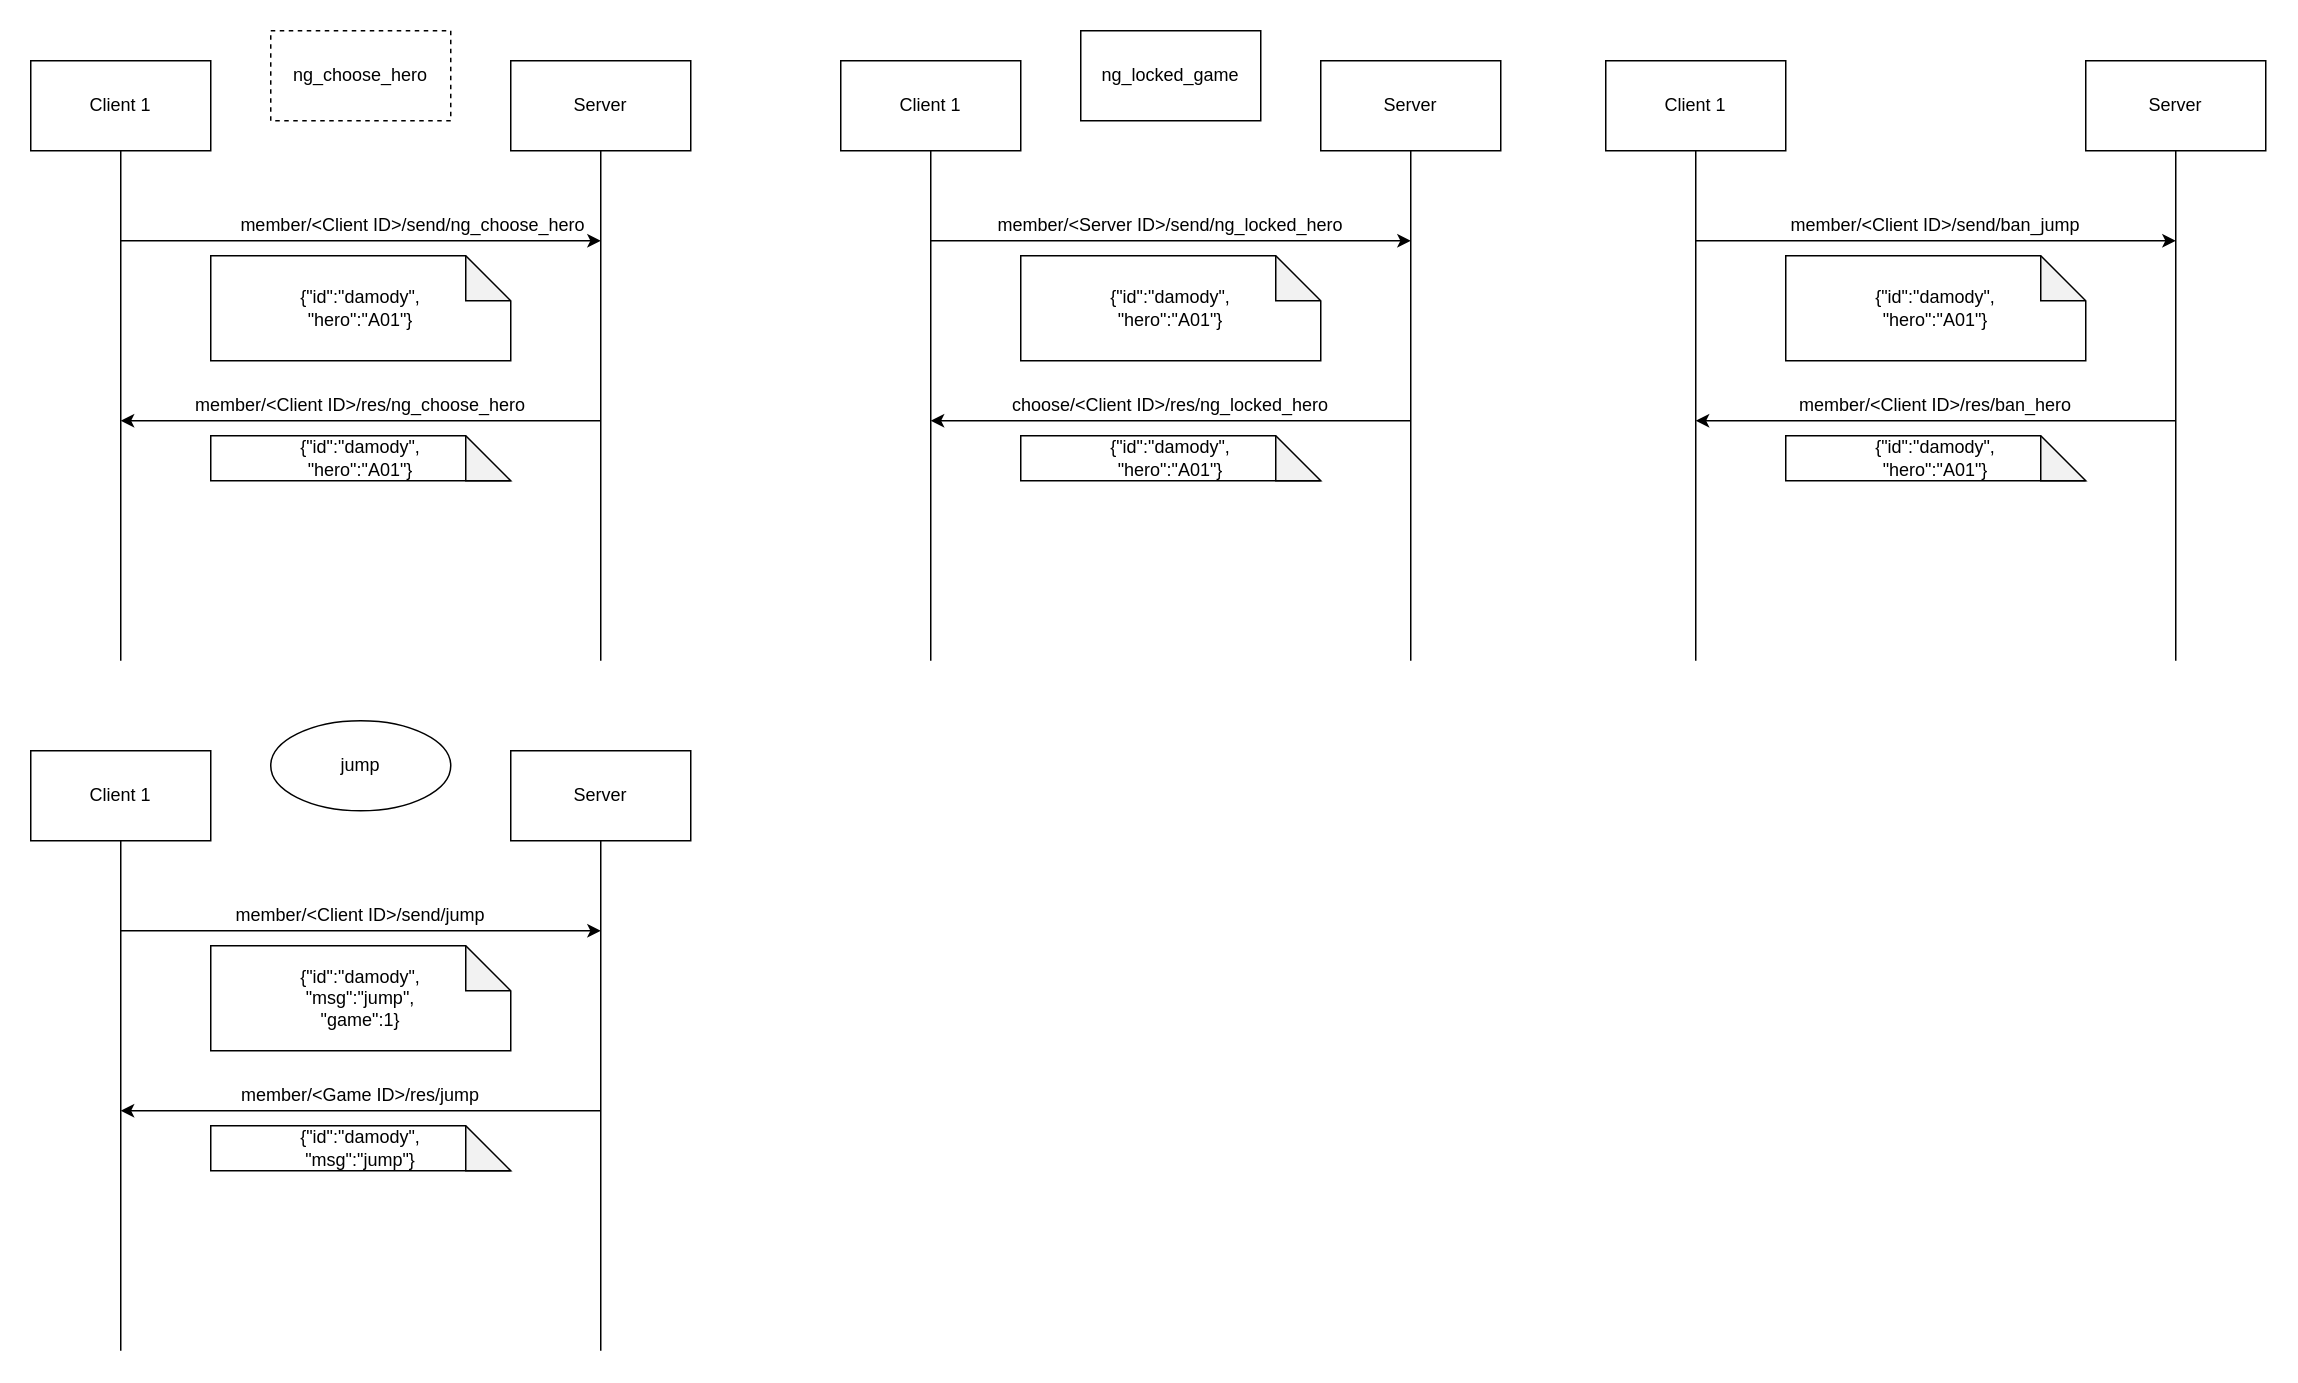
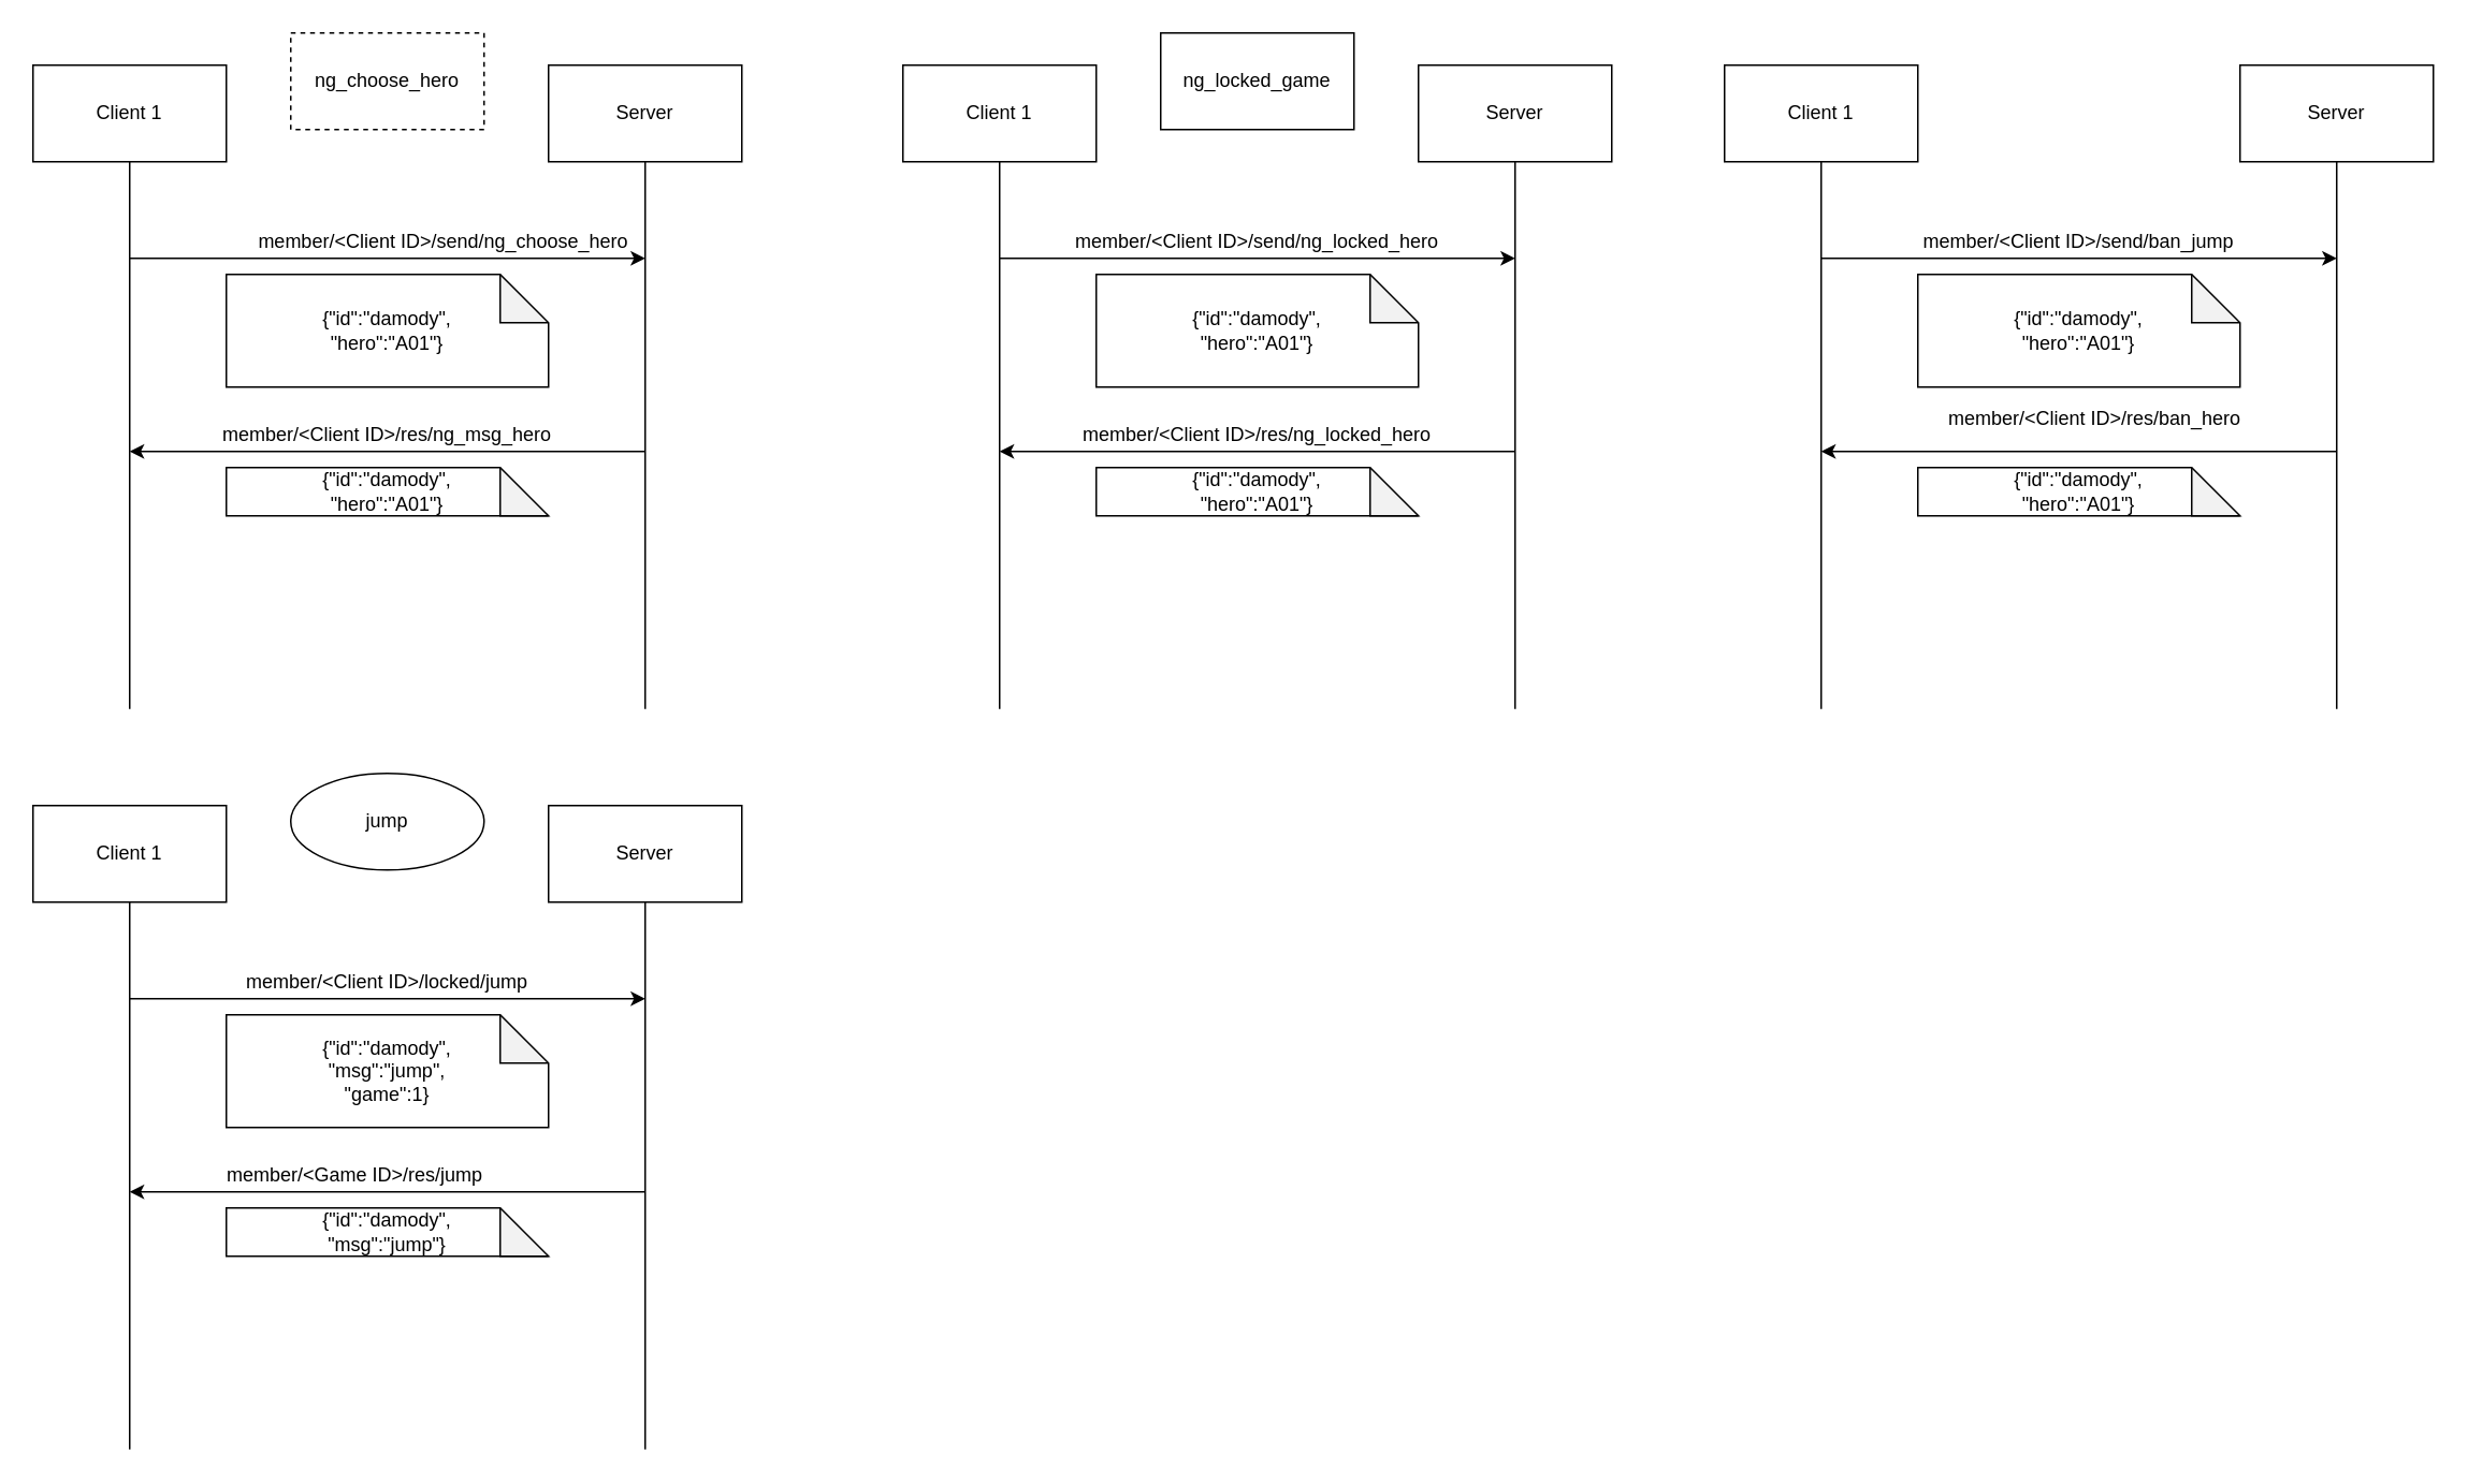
- <mxCell id="18" value="member/&amp;lt;Server ID&amp;gt;/send/ng_locked_hero" style="text;html=1;strokeColor=none;fillColor=none;align=center;verticalAlign=middle;whiteSpace=wrap;rounded=0;" vertex="1" parent="1"><mxGeometry x="655" y="140" width="250" height="20" as="geometry" /></mxCell>
+ <mxCell id="18" value="member/&amp;lt;Client ID&amp;gt;/send/ng_locked_hero" style="text;html=1;strokeColor=none;fillColor=none;align=center;verticalAlign=middle;whiteSpace=wrap;rounded=0;" vertex="1" parent="1"><mxGeometry x="655" y="140" width="250" height="20" as="geometry" /></mxCell>
- <mxCell id="10" value="member/&amp;lt;Client ID&amp;gt;/res/ng_choose_hero" style="text;html=1;strokeColor=none;fillColor=none;align=center;verticalAlign=middle;whiteSpace=wrap;rounded=0;" vertex="1" parent="1"><mxGeometry x="115" y="260" width="250" height="20" as="geometry" /></mxCell>
+ <mxCell id="10" value="member/&amp;lt;Client ID&amp;gt;/res/ng_msg_hero" style="text;html=1;strokeColor=none;fillColor=none;align=center;verticalAlign=middle;whiteSpace=wrap;rounded=0;" vertex="1" parent="1"><mxGeometry x="115" y="260" width="250" height="20" as="geometry" /></mxCell>
- <mxCell id="21" value="choose/&amp;lt;Client ID&amp;gt;/res/ng_locked_hero" style="text;html=1;strokeColor=none;fillColor=none;align=center;verticalAlign=middle;whiteSpace=wrap;rounded=0;" vertex="1" parent="1"><mxGeometry x="655" y="260" width="250" height="20" as="geometry" /></mxCell>
+ <mxCell id="21" value="member/&amp;lt;Client ID&amp;gt;/res/ng_locked_hero" style="text;html=1;strokeColor=none;fillColor=none;align=center;verticalAlign=middle;whiteSpace=wrap;rounded=0;" vertex="1" parent="1"><mxGeometry x="655" y="260" width="250" height="20" as="geometry" /></mxCell>
- <mxCell id="32" value="member/&amp;lt;Client ID&amp;gt;/res/ban_hero" style="text;html=1;strokeColor=none;fillColor=none;align=center;verticalAlign=middle;whiteSpace=wrap;rounded=0;" vertex="1" parent="1"><mxGeometry x="1165" y="260" width="250" height="20" as="geometry" /></mxCell>
+ <mxCell id="32" value="member/&amp;lt;Client ID&amp;gt;/res/ban_hero" style="text;html=1;strokeColor=none;fillColor=none;align=center;verticalAlign=middle;whiteSpace=wrap;rounded=0;" vertex="1" parent="1"><mxGeometry x="1175" y="250" width="250" height="20" as="geometry" /></mxCell>
- <mxCell id="39" value="member/&amp;lt;Client ID&amp;gt;/send/jump" style="text;html=1;strokeColor=none;fillColor=none;align=center;verticalAlign=middle;whiteSpace=wrap;rounded=0;" vertex="1" parent="1"><mxGeometry x="115" y="600" width="250" height="20" as="geometry" /></mxCell>
+ <mxCell id="39" value="member/&amp;lt;Client ID&amp;gt;/locked/jump" style="text;html=1;strokeColor=none;fillColor=none;align=center;verticalAlign=middle;whiteSpace=wrap;rounded=0;" vertex="1" parent="1"><mxGeometry x="115" y="600" width="250" height="20" as="geometry" /></mxCell>
- <mxCell id="42" value="member/&amp;lt;Game ID&amp;gt;/res/jump" style="text;html=1;strokeColor=none;fillColor=none;align=center;verticalAlign=middle;whiteSpace=wrap;rounded=0;" vertex="1" parent="1"><mxGeometry x="115" y="720" width="250" height="20" as="geometry" /></mxCell>
+ <mxCell id="42" value="member/&amp;lt;Game ID&amp;gt;/res/jump" style="text;html=1;strokeColor=none;fillColor=none;align=center;verticalAlign=middle;whiteSpace=wrap;rounded=0;" vertex="1" parent="1"><mxGeometry x="95" y="720" width="250" height="20" as="geometry" /></mxCell>
